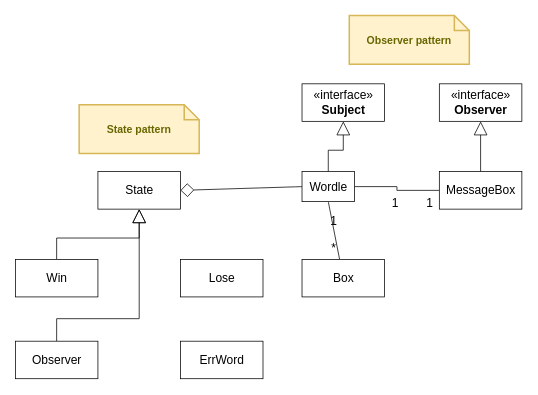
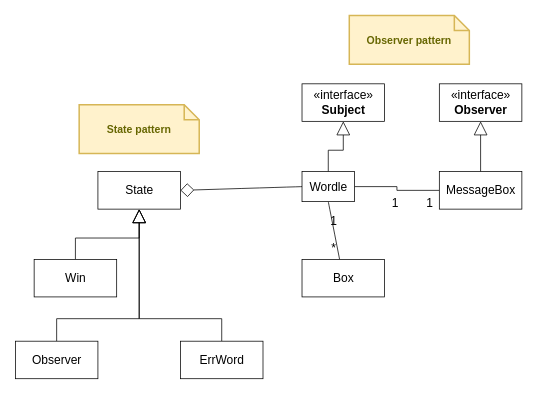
- <mxCell id="10" value="Win" style="html=1;fontSize=16;" vertex="1" parent="1"><mxGeometry x="20" y="345" width="110" height="50" as="geometry" /></mxCell>
+ <mxCell id="10" value="Win" style="html=1;fontSize=16;" vertex="1" parent="1"><mxGeometry x="45" y="345" width="110" height="50" as="geometry" /></mxCell>
- <mxCell id="11" value="Lose" style="html=1;fontSize=16;" vertex="1" parent="1"><mxGeometry x="240" y="345" width="110" height="50" as="geometry" /></mxCell>
+ <mxCell id="14" style="edgeStyle=orthogonalEdgeStyle;rounded=0;orthogonalLoop=1;jettySize=auto;html=1;exitX=0.5;exitY=0;exitDx=0;exitDy=0;fontSize=12;startArrow=none;startFill=0;endArrow=block;endFill=0;startSize=8;endSize=16;" edge="1" parent="1" source="15" target="8"><mxGeometry relative="1" as="geometry"><Array as="points"><mxPoint x="295" y="424" /><mxPoint x="185" y="424" /></Array></mxGeometry></mxCell>
